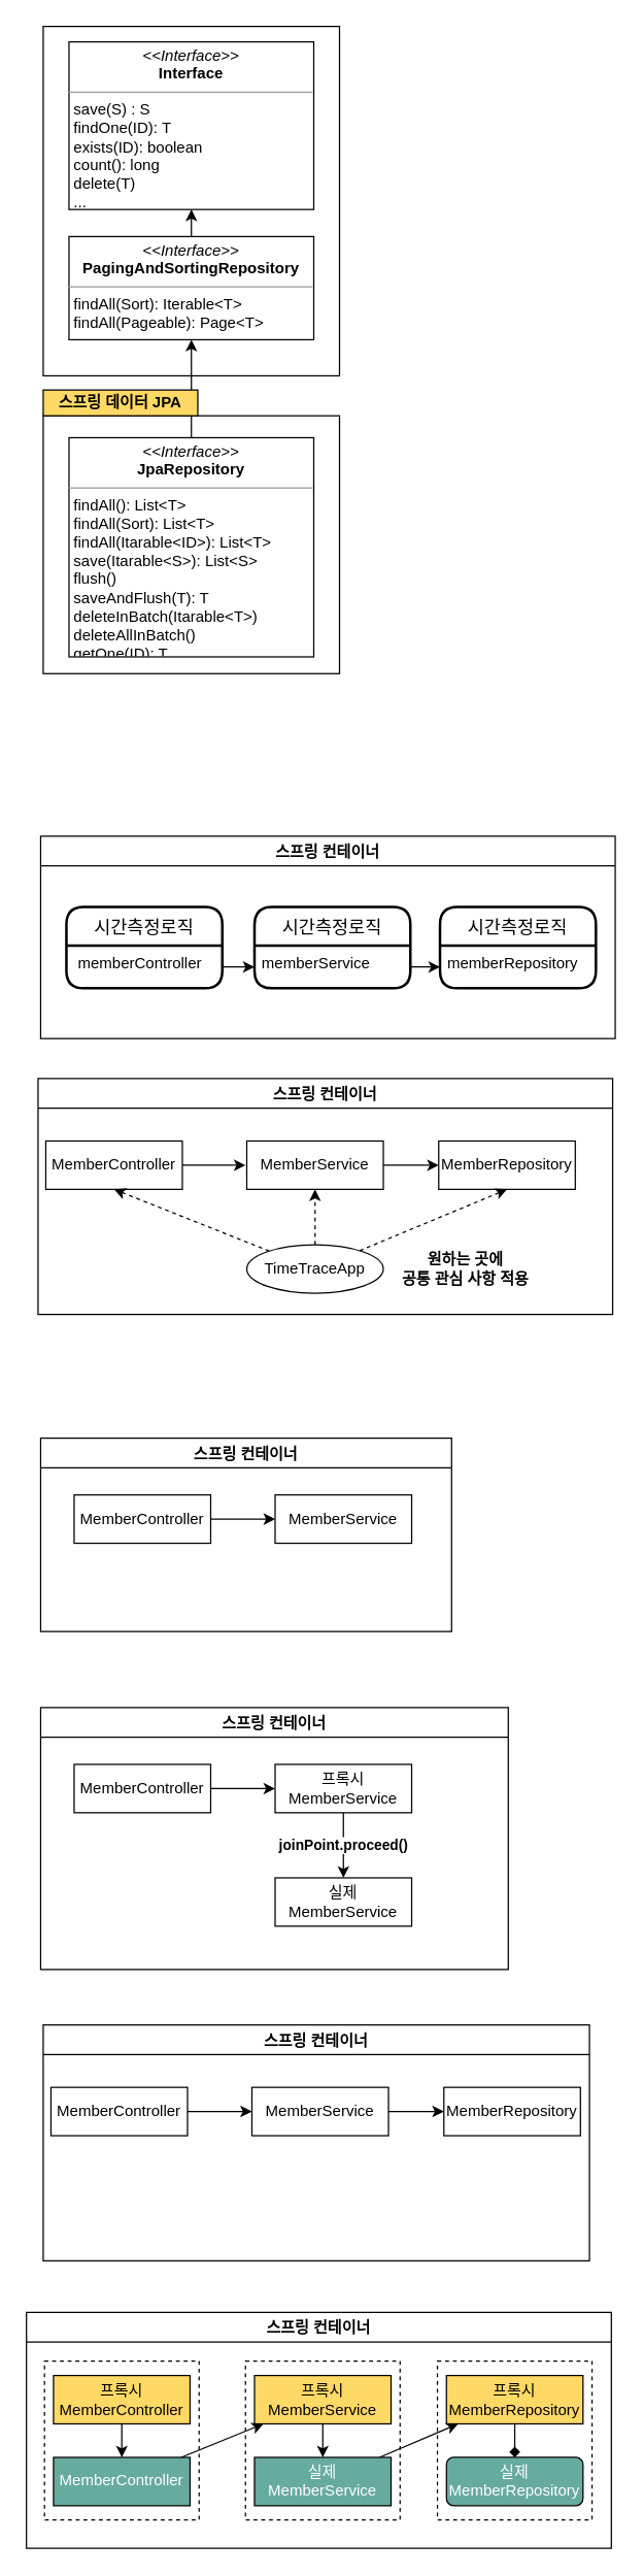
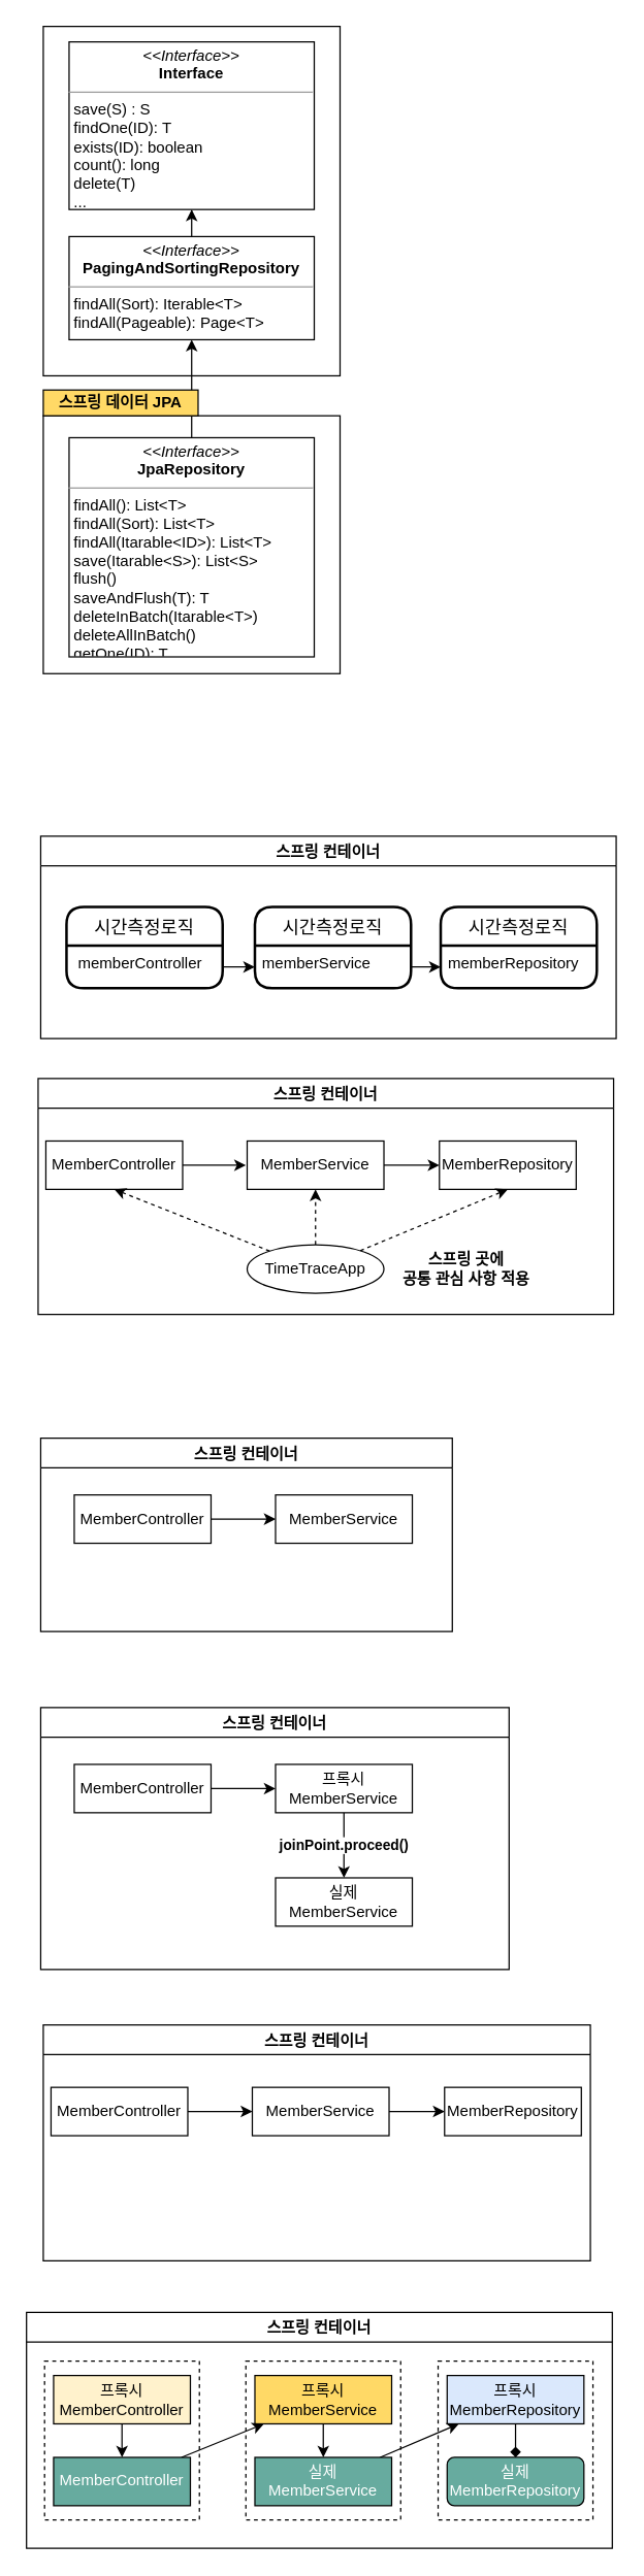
- <mxCell id="30" value="원하는 곳에 &lt;br&gt;공통 관심 사항 적용" style="text;html=1;strokeColor=none;fillColor=none;align=center;verticalAlign=middle;whiteSpace=wrap;rounded=0;fontStyle=1" vertex="1" parent="19"><mxGeometry x="273" y="137.75" width="118" height="20" as="geometry" /></mxCell>
+ <mxCell id="30" value="스프링 곳에 &lt;br&gt;공통 관심 사항 적용" style="text;html=1;strokeColor=none;fillColor=none;align=center;verticalAlign=middle;whiteSpace=wrap;rounded=0;fontStyle=1" vertex="1" parent="19"><mxGeometry x="273" y="137.75" width="118" height="20" as="geometry" /></mxCell>
- <mxCell id="61" value="프록시&lt;br&gt;MemberController" style="rounded=0;whiteSpace=wrap;html=1;fillColor=#FFD966;" vertex="1" parent="54"><mxGeometry x="21" y="49" width="106" height="37.5" as="geometry" /></mxCell>
+ <mxCell id="61" value="프록시&lt;br&gt;MemberController" style="rounded=0;whiteSpace=wrap;html=1;fillColor=#fff2cc;" vertex="1" parent="54"><mxGeometry x="21" y="49" width="106" height="37.5" as="geometry" /></mxCell>
- <mxCell id="65" value="프록시&lt;br&gt;MemberRepository" style="rounded=0;whiteSpace=wrap;html=1;fillColor=#FFD966;" vertex="1" parent="54"><mxGeometry x="326" y="49" width="106" height="37.5" as="geometry" /></mxCell>
+ <mxCell id="65" value="프록시&lt;br&gt;MemberRepository" style="rounded=0;whiteSpace=wrap;html=1;fillColor=#dae8fc;" vertex="1" parent="54"><mxGeometry x="326" y="49" width="106" height="37.5" as="geometry" /></mxCell>
